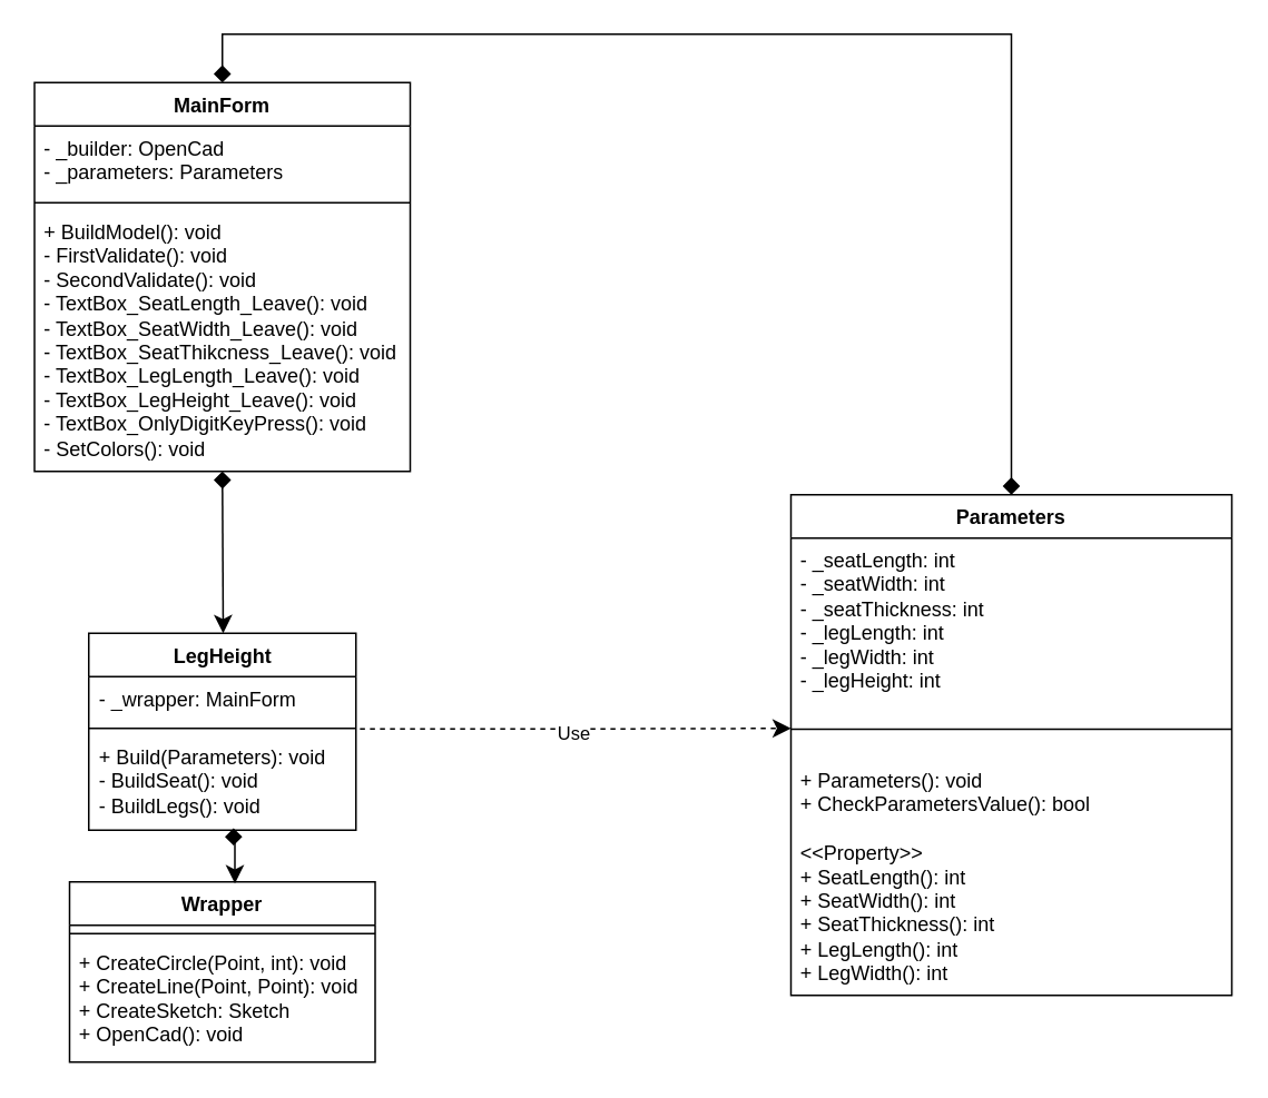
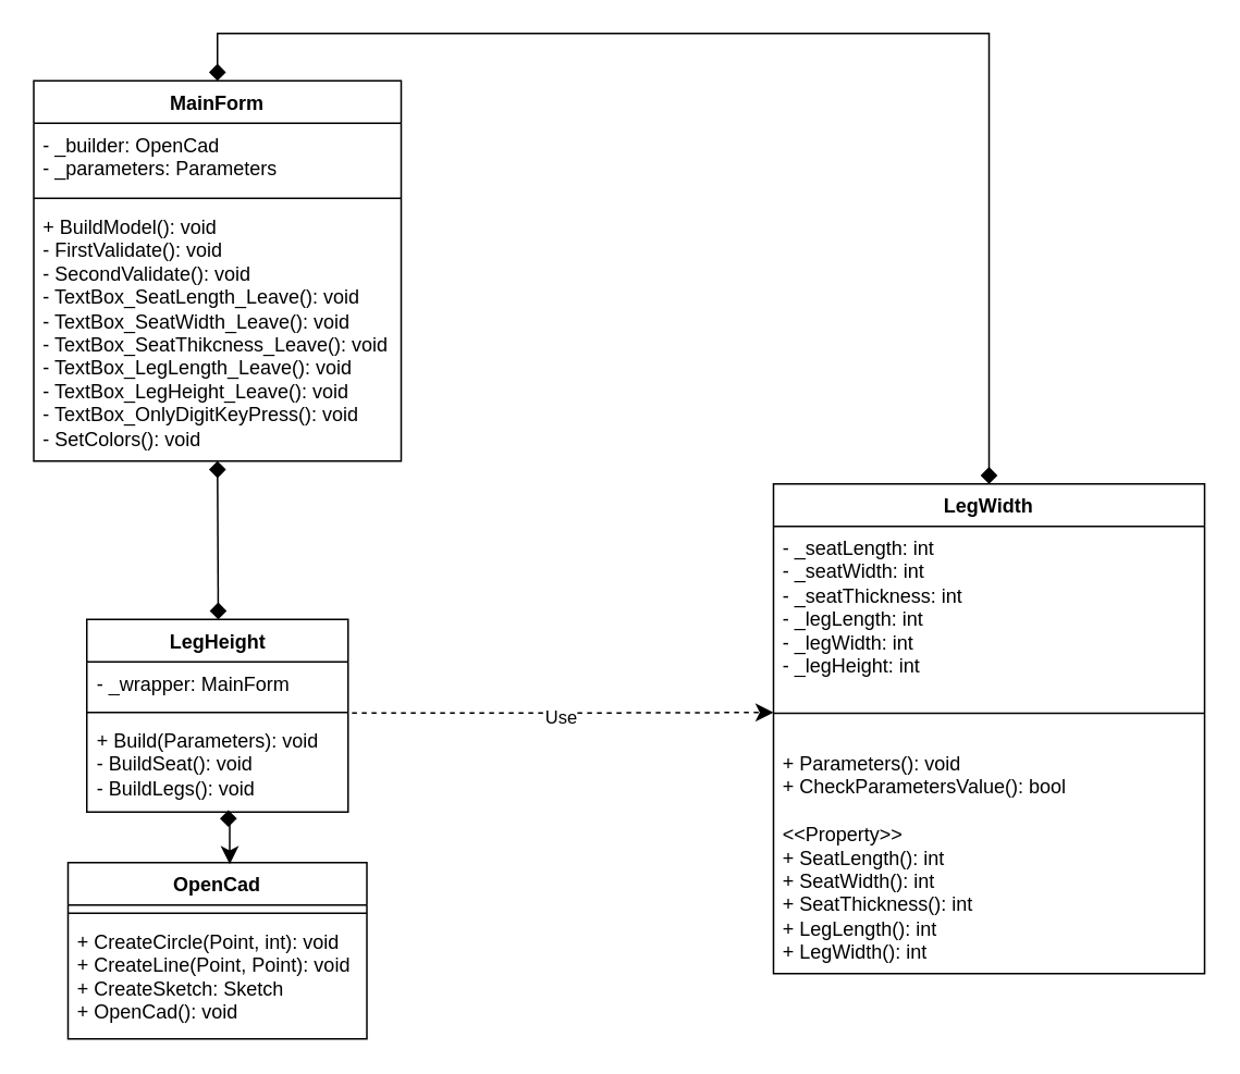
- <mxCell id="14" value="Parameters" style="swimlane;fontStyle=1;align=center;verticalAlign=top;childLayout=stackLayout;horizontal=1;startSize=26;horizontalStack=0;resizeParent=1;resizeParentMax=0;resizeLast=0;collapsible=1;marginBottom=0;whiteSpace=wrap;html=1;" parent="1" vertex="1"><mxGeometry x="473" y="296" width="264" height="300" as="geometry" /></mxCell>
+ <mxCell id="14" value="LegWidth" style="swimlane;fontStyle=1;align=center;verticalAlign=top;childLayout=stackLayout;horizontal=1;startSize=26;horizontalStack=0;resizeParent=1;resizeParentMax=0;resizeLast=0;collapsible=1;marginBottom=0;whiteSpace=wrap;html=1;" parent="1" vertex="1"><mxGeometry x="473" y="296" width="264" height="300" as="geometry" /></mxCell>
- <mxCell id="19" value="" style="edgeStyle=elbowEdgeStyle;elbow=horizontal;endArrow=classic;html=1;curved=0;rounded=0;endSize=8;startSize=8;exitX=0.5;exitY=1;exitDx=0;exitDy=0;strokeColor=default;startArrow=diamond;startFill=1;entryX=0.5;entryY=0;entryDx=0;entryDy=0;" parent="1" source="2" target="6" edge="1"><mxGeometry width="50" height="50" relative="1" as="geometry"><mxPoint x="132.424" y="342" as="sourcePoint" /><mxPoint x="132.45" y="375.98" as="targetPoint" /><Array as="points" /></mxGeometry></mxCell>
+ <mxCell id="19" value="" style="edgeStyle=elbowEdgeStyle;elbow=horizontal;endArrow=diamond;html=1;curved=0;rounded=0;endSize=8;startSize=8;exitX=0.5;exitY=1;exitDx=0;exitDy=0;strokeColor=default;startArrow=diamond;startFill=1;entryX=0.5;entryY=0;entryDx=0;entryDy=0;" parent="1" source="2" target="6" edge="1"><mxGeometry width="50" height="50" relative="1" as="geometry"><mxPoint x="132.424" y="342" as="sourcePoint" /><mxPoint x="132.45" y="375.98" as="targetPoint" /><Array as="points" /></mxGeometry></mxCell>
- <mxCell id="10" value="Wrapper" style="swimlane;fontStyle=1;align=center;verticalAlign=top;childLayout=stackLayout;horizontal=1;startSize=26;horizontalStack=0;resizeParent=1;resizeParentMax=0;resizeLast=0;collapsible=1;marginBottom=0;whiteSpace=wrap;html=1;" parent="1" vertex="1"><mxGeometry x="41" y="528" width="183" height="108" as="geometry" /></mxCell>
+ <mxCell id="10" value="OpenCad" style="swimlane;fontStyle=1;align=center;verticalAlign=top;childLayout=stackLayout;horizontal=1;startSize=26;horizontalStack=0;resizeParent=1;resizeParentMax=0;resizeLast=0;collapsible=1;marginBottom=0;whiteSpace=wrap;html=1;" parent="1" vertex="1"><mxGeometry x="41" y="528" width="183" height="108" as="geometry" /></mxCell>
